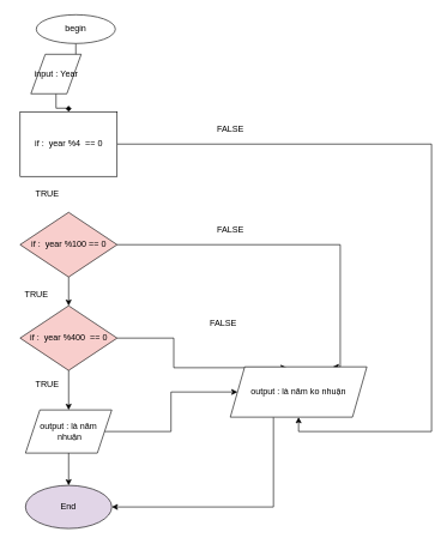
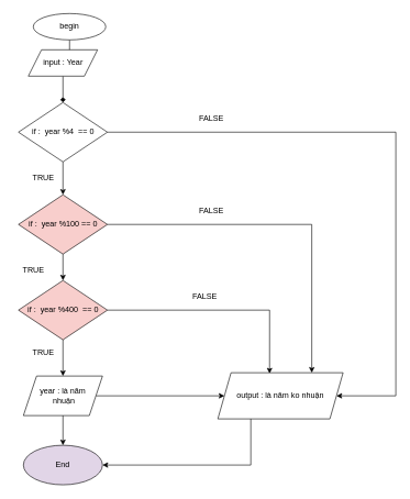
- <mxCell id="5" value="input : Year" style="shape=parallelogram;perimeter=parallelogramPerimeter;whiteSpace=wrap;html=1;fixedSize=1;" vertex="1" parent="1"><mxGeometry x="42.5" y="75" width="70" height="55" as="geometry" /></mxCell>
+ <mxCell id="5" value="input : Year" style="shape=parallelogram;perimeter=parallelogramPerimeter;whiteSpace=wrap;html=1;fixedSize=1;" vertex="1" parent="1"><mxGeometry x="42.5" y="75" width="105" height="40" as="geometry" /></mxCell>
- <mxCell id="8" value="if :&amp;nbsp; year %4&amp;nbsp; == 0" style="whiteSpace=wrap;html=1;rounded=0;" vertex="1" parent="1"><mxGeometry x="27.5" y="155" width="135" height="90" as="geometry" /></mxCell>
+ <mxCell id="8" value="if :&amp;nbsp; year %4&amp;nbsp; == 0" style="rhombus;whiteSpace=wrap;html=1;" vertex="1" parent="1"><mxGeometry x="27.5" y="155" width="135" height="90" as="geometry" /></mxCell>
+ <mxCell id="6" value="" style="edgeStyle=orthogonalEdgeStyle;rounded=0;orthogonalLoop=1;jettySize=auto;html=1;" edge="1" parent="1" source="8" target="11"><mxGeometry relative="1" as="geometry" /></mxCell>
- <mxCell id="20" value="output : là năm ko nhuận" style="shape=parallelogram;perimeter=parallelogramPerimeter;whiteSpace=wrap;html=1;fixedSize=1;" vertex="1" parent="1"><mxGeometry x="320" y="510" width="190" height="70" as="geometry" /></mxCell>
+ <mxCell id="20" value="output : là năm ko nhuận" style="shape=parallelogram;perimeter=parallelogramPerimeter;whiteSpace=wrap;html=1;fixedSize=1;" vertex="1" parent="1"><mxGeometry x="330" y="565" width="190" height="70" as="geometry" /></mxCell>
- <mxCell id="17" value="output : là năm&lt;br&gt;&amp;nbsp;nhuận" style="shape=parallelogram;perimeter=parallelogramPerimeter;whiteSpace=wrap;html=1;fixedSize=1;" vertex="1" parent="1"><mxGeometry x="35" y="570" width="120" height="60" as="geometry" /></mxCell>
+ <mxCell id="17" value="year : là năm&lt;br&gt;&amp;nbsp;nhuận" style="shape=parallelogram;perimeter=parallelogramPerimeter;whiteSpace=wrap;html=1;fixedSize=1;" vertex="1" parent="1"><mxGeometry x="35" y="570" width="120" height="60" as="geometry" /></mxCell>
